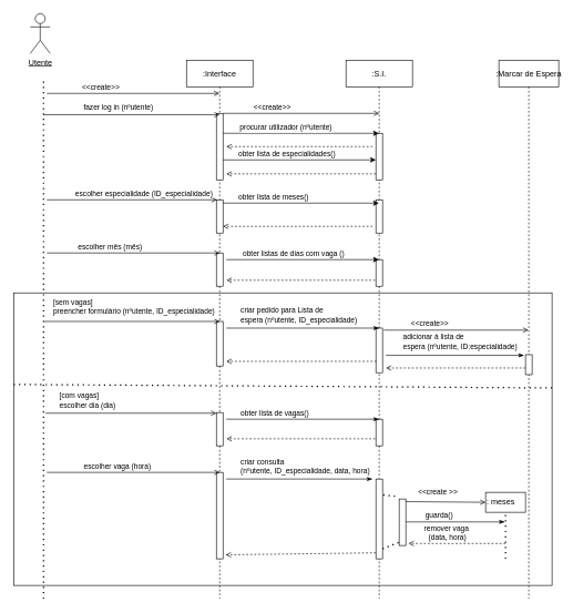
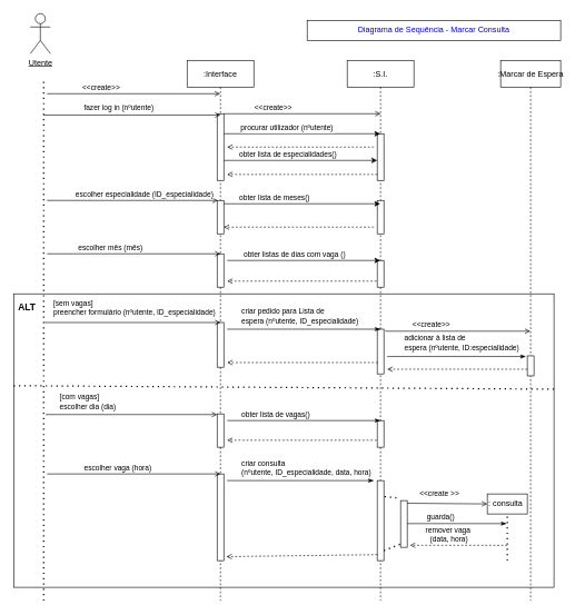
+ <mxCell id="39" value="Diagrama de Sequência - Marcar Consulta" style="rounded=0;whiteSpace=wrap;html=1;fontColor=#0000CC;" parent="1" vertex="1"><mxGeometry x="460" y="30" width="380" height="30" as="geometry" /></mxCell>
+ <mxCell id="72" value="ALT" style="text;html=1;strokeColor=none;fillColor=none;align=center;verticalAlign=middle;whiteSpace=wrap;rounded=0;fontColor=#000000;fontStyle=1;fontSize=14;" vertex="1" parent="1"><mxGeometry x="20" y="450" width="40" height="20" as="geometry" /></mxCell>
- <mxCell id="53" value=": meses" style="rounded=0;whiteSpace=wrap;html=1;align=left;" parent="1" vertex="1"><mxGeometry x="730" y="740" width="60" height="30" as="geometry" /></mxCell>
+ <mxCell id="53" value=": consulta" style="rounded=0;whiteSpace=wrap;html=1;align=left;" parent="1" vertex="1"><mxGeometry x="730" y="740" width="60" height="30" as="geometry" /></mxCell>
